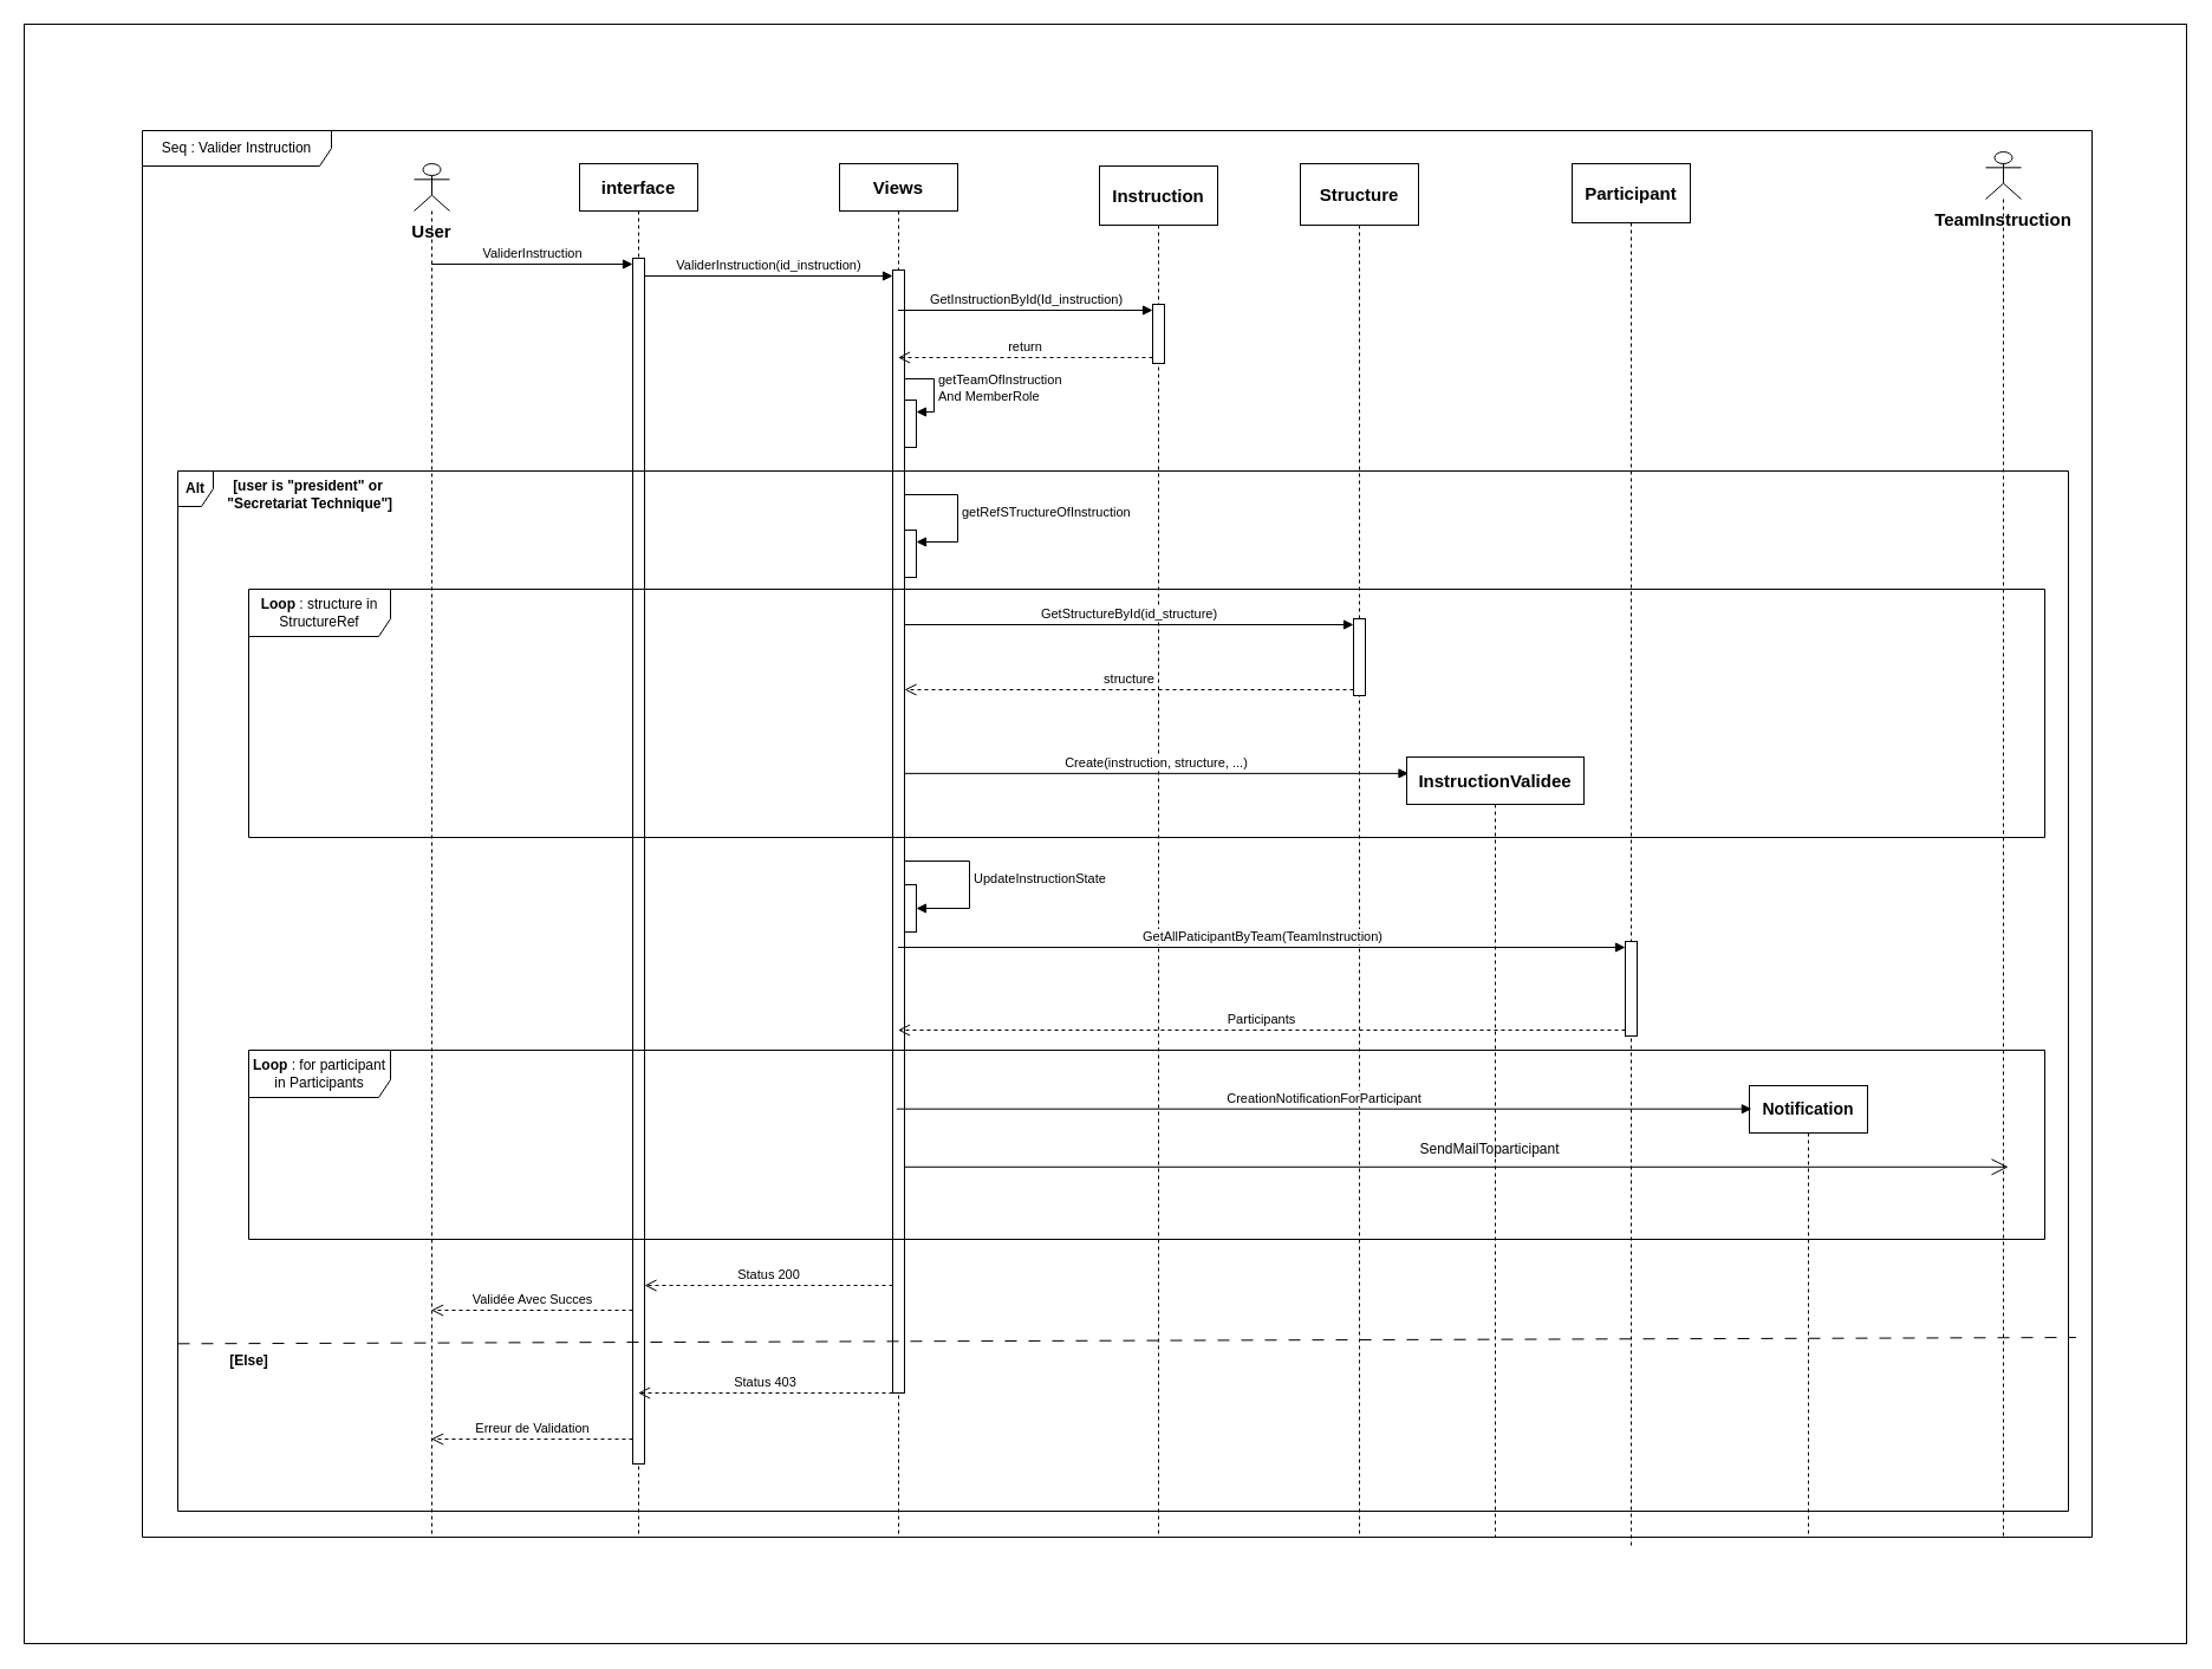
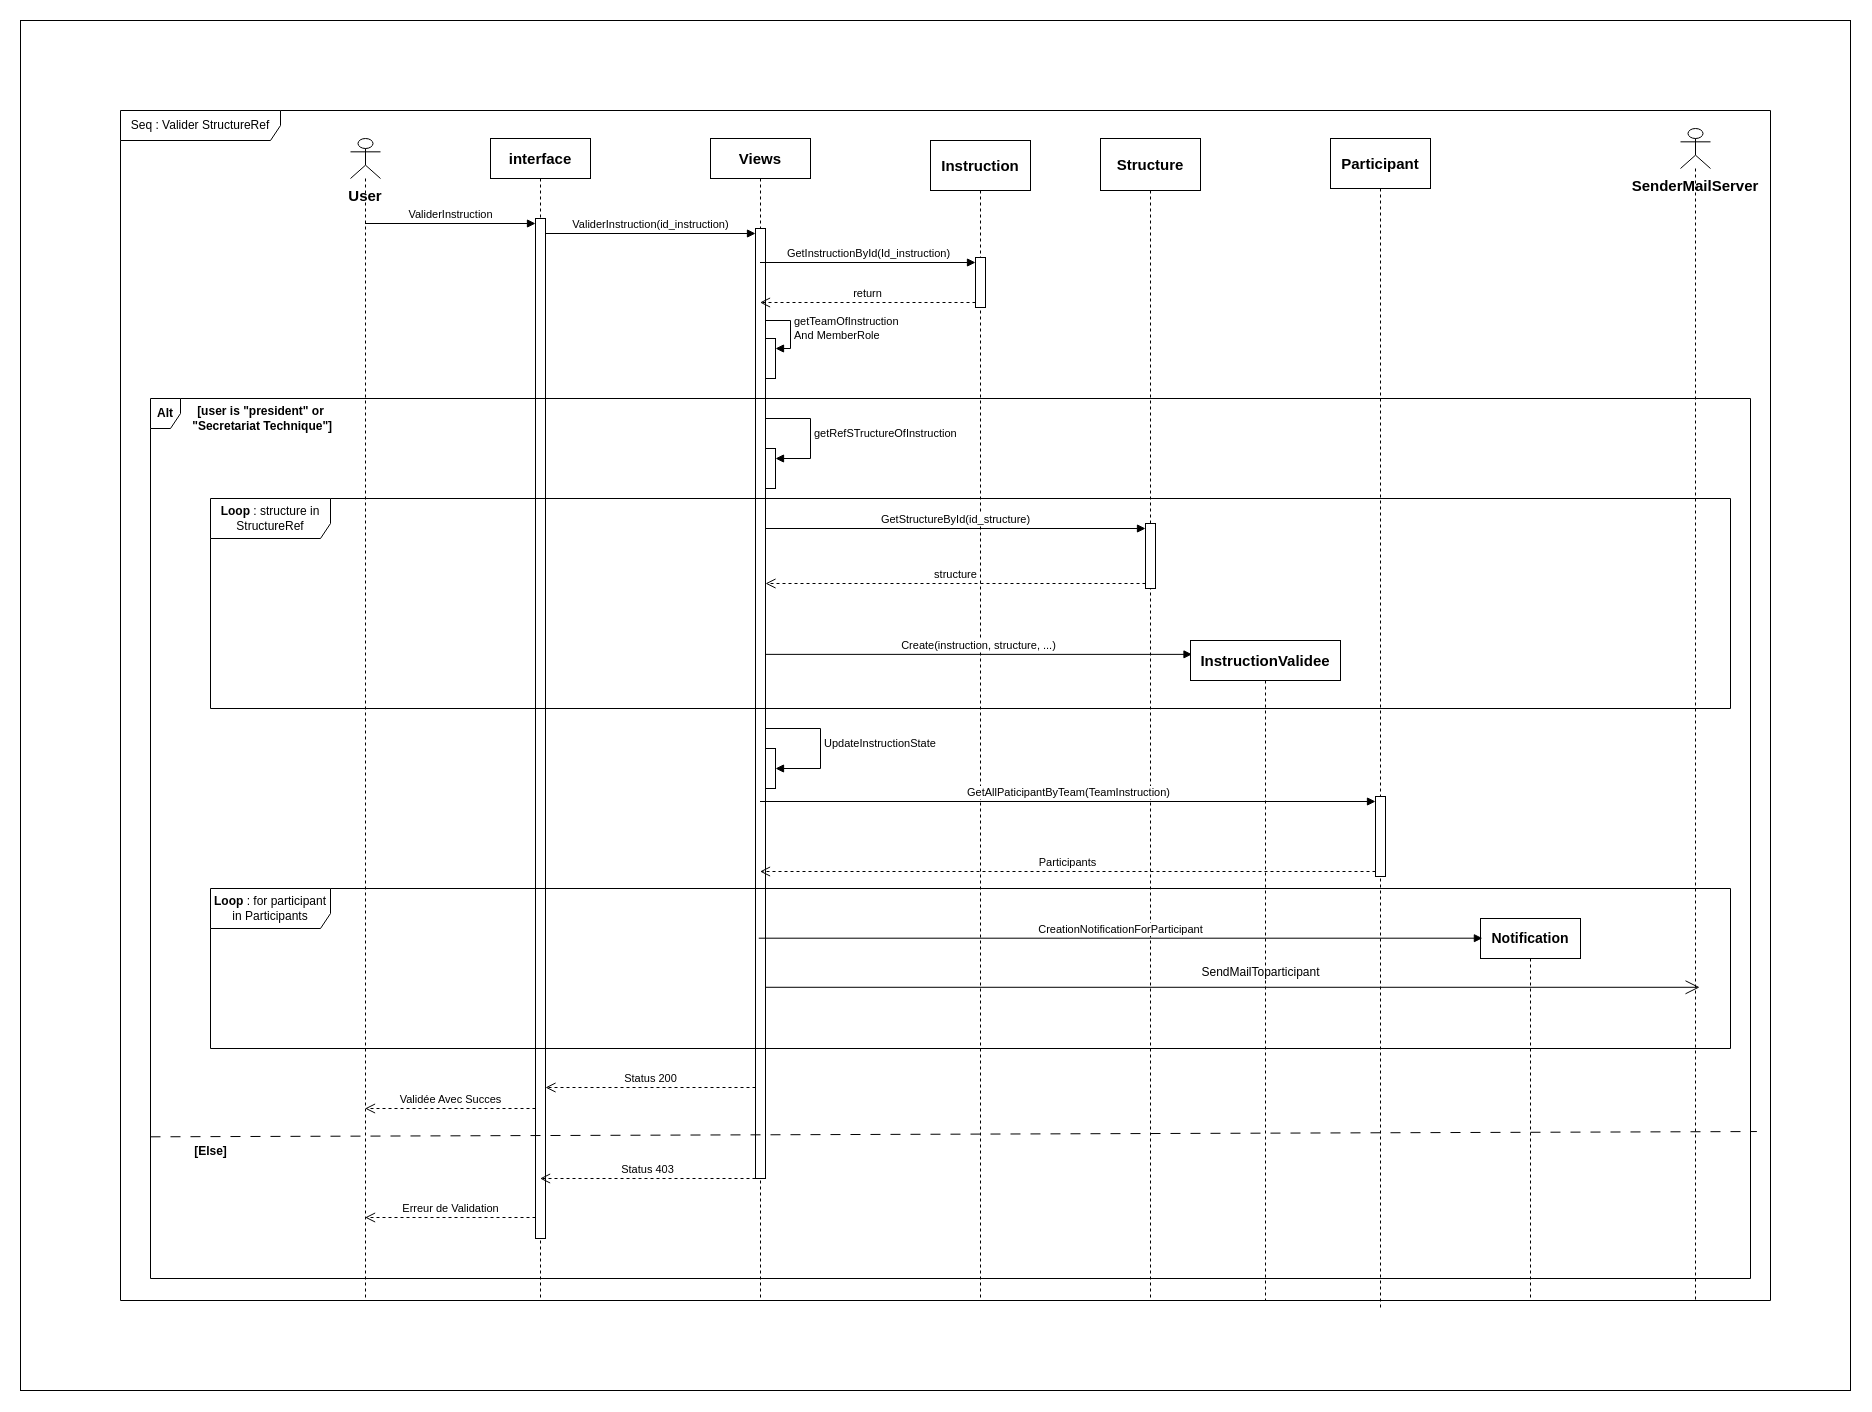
- <mxCell id="45" value="Seq : Valider Instruction" style="shape=umlFrame;whiteSpace=wrap;html=1;pointerEvents=0;recursiveResize=0;container=1;collapsible=0;width=160;" vertex="1" parent="1"><mxGeometry x="120" y="110" width="1650" height="1190" as="geometry" /></mxCell>
+ <mxCell id="45" value="Seq : Valider StructureRef" style="shape=umlFrame;whiteSpace=wrap;html=1;pointerEvents=0;recursiveResize=0;container=1;collapsible=0;width=160;" vertex="1" parent="1"><mxGeometry x="120" y="110" width="1650" height="1190" as="geometry" /></mxCell>
- <mxCell id="47" value="&lt;b&gt;&lt;font style=&quot;font-size: 15px;&quot;&gt;TeamInstruction&lt;/font&gt;&lt;/b&gt;" style="text;html=1;align=center;verticalAlign=middle;whiteSpace=wrap;rounded=0;" vertex="1" parent="45"><mxGeometry x="1545" y="60" width="60" height="30" as="geometry" /></mxCell>
+ <mxCell id="47" value="&lt;b&gt;&lt;font style=&quot;font-size: 15px;&quot;&gt;SenderMailServer&lt;/font&gt;&lt;/b&gt;" style="text;html=1;align=center;verticalAlign=middle;whiteSpace=wrap;rounded=0;" vertex="1" parent="45"><mxGeometry x="1545" y="60" width="60" height="30" as="geometry" /></mxCell>
